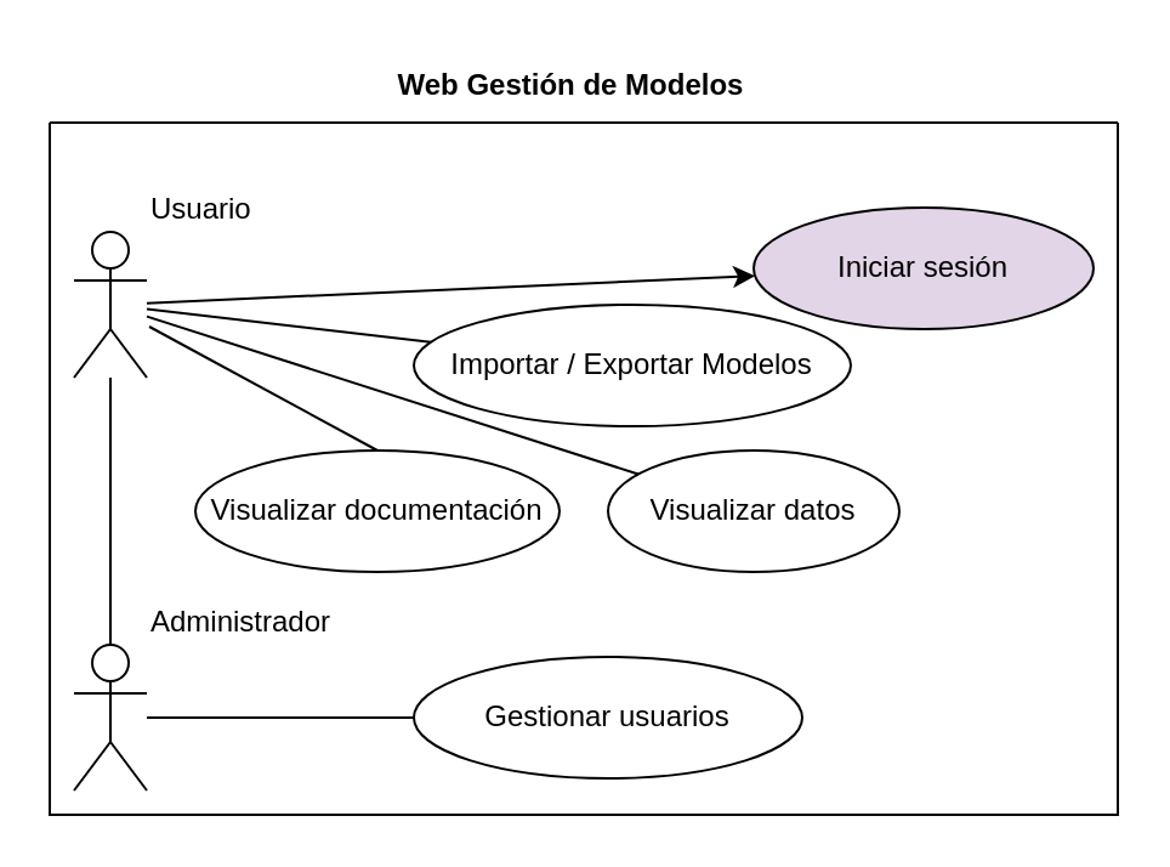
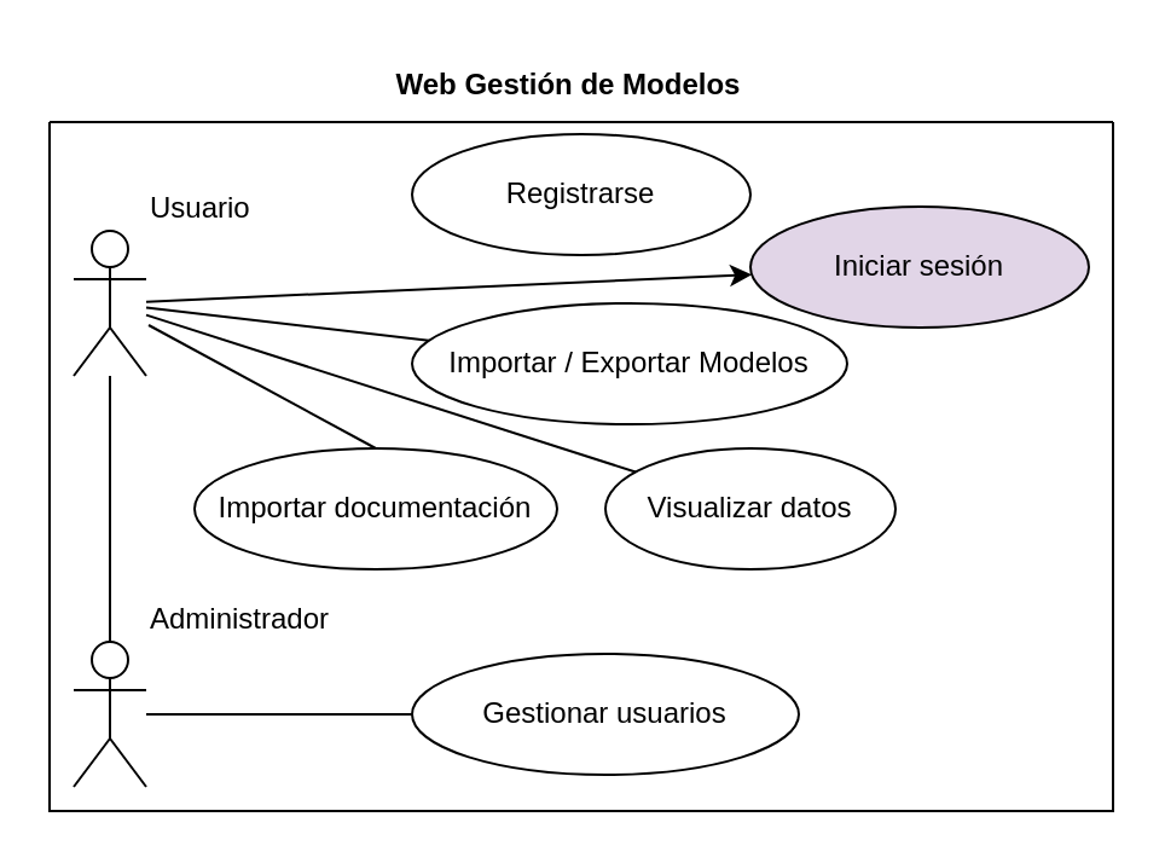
+ <mxCell id="4" value="Registrarse" style="ellipse;whiteSpace=wrap;html=1;" parent="1" vertex="1"><mxGeometry x="170" y="55" width="140" height="50" as="geometry" /></mxCell>
- <mxCell id="9" value="Visualizar documentación" style="ellipse;whiteSpace=wrap;html=1;" parent="1" vertex="1"><mxGeometry x="80" y="185" width="150" height="50" as="geometry" /></mxCell>
+ <mxCell id="9" value="Importar documentación" style="ellipse;whiteSpace=wrap;html=1;" parent="1" vertex="1"><mxGeometry x="80" y="185" width="150" height="50" as="geometry" /></mxCell>
